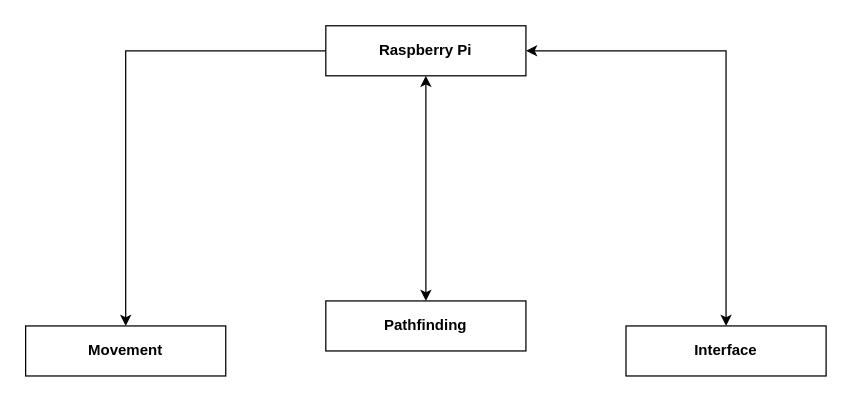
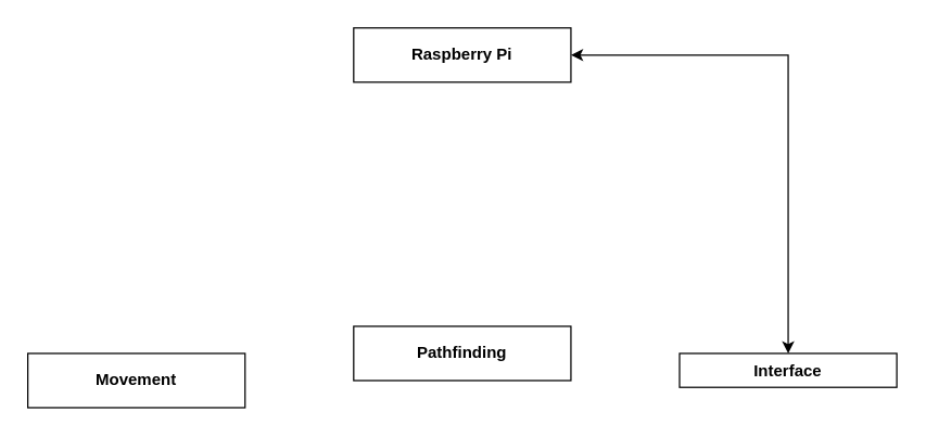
- <mxCell id="4" style="edgeStyle=orthogonalEdgeStyle;rounded=0;orthogonalLoop=1;jettySize=auto;html=1;exitX=0;exitY=0.5;exitDx=0;exitDy=0;startArrow=none;startFill=0;entryX=0.5;entryY=0;entryDx=0;entryDy=0;endArrow=classic;endFill=1;" parent="1" source="2" target="8" edge="1"><mxGeometry relative="1" as="geometry"><mxPoint x="240" y="40" as="sourcePoint" /><mxPoint x="100" y="140" as="targetPoint" /></mxGeometry></mxCell>
- <mxCell id="3" style="edgeStyle=orthogonalEdgeStyle;rounded=0;orthogonalLoop=1;jettySize=auto;html=1;exitX=0.5;exitY=0;exitDx=0;exitDy=0;entryX=0.5;entryY=1;entryDx=0;entryDy=0;startArrow=classic;startFill=1;" parent="1" source="6" target="2" edge="1"><mxGeometry relative="1" as="geometry" /></mxCell>
- <mxCell id="7" value="&lt;b&gt;Interface&lt;/b&gt;" style="rounded=0;whiteSpace=wrap;html=1;" parent="1" vertex="1"><mxGeometry x="500" y="260" width="160" height="40" as="geometry" /></mxCell>
+ <mxCell id="7" value="&lt;b&gt;Interface&lt;/b&gt;" style="rounded=0;whiteSpace=wrap;html=1;" parent="1" vertex="1"><mxGeometry x="500" y="260" width="160" height="25" as="geometry" /></mxCell>
